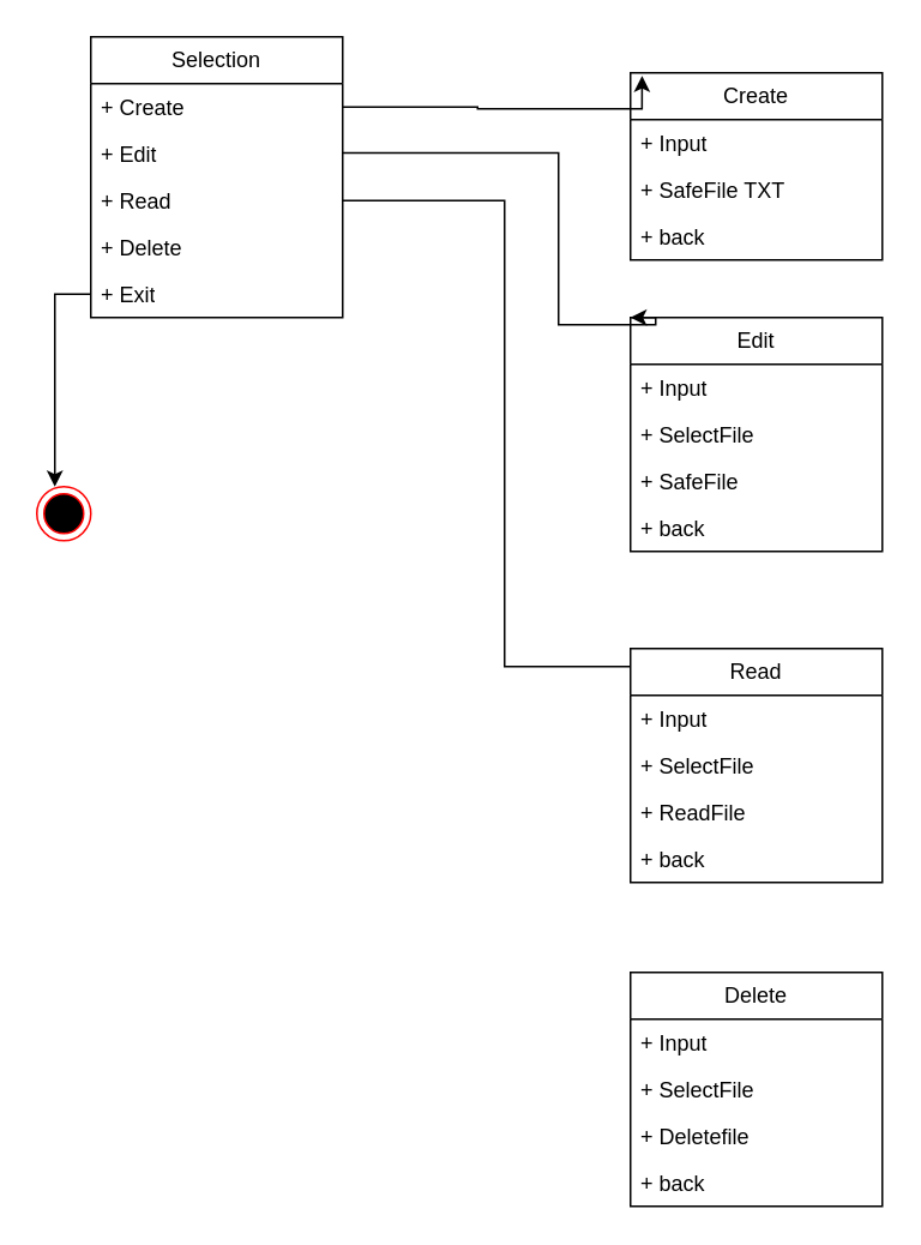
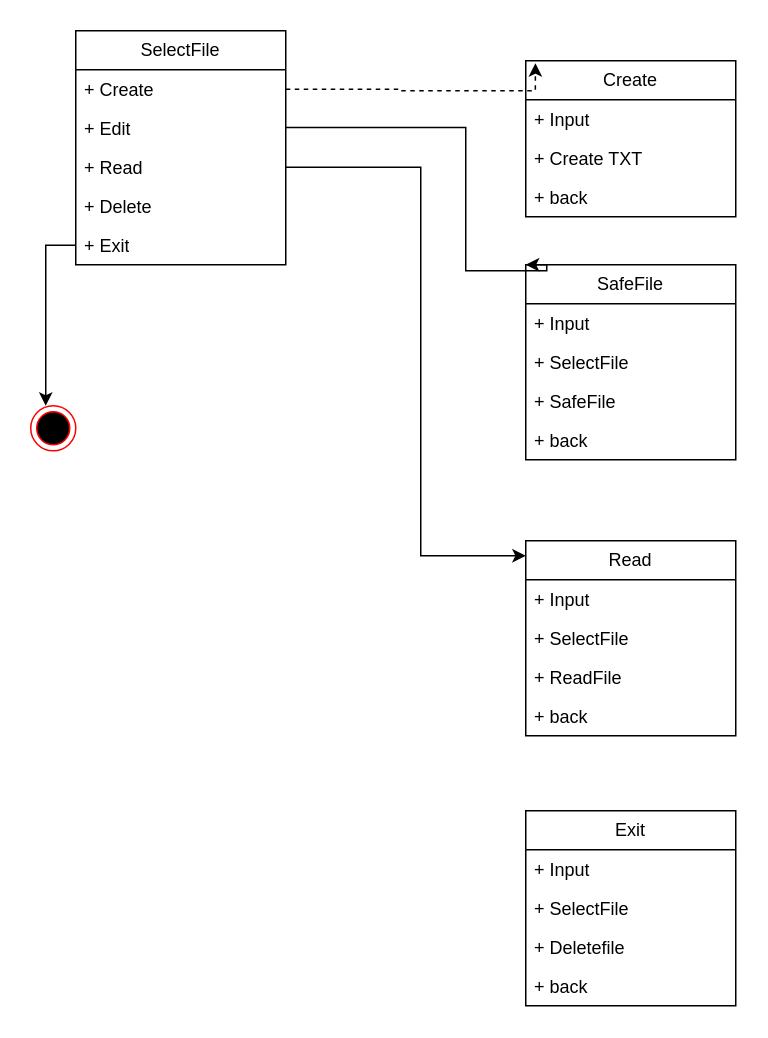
- <mxCell id="2" value="Selection" style="swimlane;fontStyle=0;childLayout=stackLayout;horizontal=1;startSize=26;fillColor=none;horizontalStack=0;resizeParent=1;resizeParentMax=0;resizeLast=0;collapsible=1;marginBottom=0;whiteSpace=wrap;html=1;" vertex="1" parent="1"><mxGeometry x="50" y="20" width="140" height="156" as="geometry" /></mxCell>
+ <mxCell id="2" value="SelectFile" style="swimlane;fontStyle=0;childLayout=stackLayout;horizontal=1;startSize=26;fillColor=none;horizontalStack=0;resizeParent=1;resizeParentMax=0;resizeLast=0;collapsible=1;marginBottom=0;whiteSpace=wrap;html=1;" vertex="1" parent="1"><mxGeometry x="50" y="20" width="140" height="156" as="geometry" /></mxCell>
- <mxCell id="13" style="edgeStyle=orthogonalEdgeStyle;rounded=0;orthogonalLoop=1;jettySize=auto;html=1;entryX=0.046;entryY=0.016;entryDx=0;entryDy=0;entryPerimeter=0;" edge="1" parent="1" source="3" target="9"><mxGeometry relative="1" as="geometry"><mxPoint x="350" y="59" as="targetPoint" /><Array as="points"><mxPoint x="265" y="59" /><mxPoint x="346" y="60" /></Array></mxGeometry></mxCell>
+ <mxCell id="13" style="edgeStyle=orthogonalEdgeStyle;rounded=0;orthogonalLoop=1;jettySize=auto;html=1;entryX=0.046;entryY=0.016;entryDx=0;entryDy=0;entryPerimeter=0;dashed=1;" edge="1" parent="1" source="3" target="9"><mxGeometry relative="1" as="geometry"><mxPoint x="350" y="59" as="targetPoint" /><Array as="points"><mxPoint x="265" y="59" /><mxPoint x="346" y="60" /></Array></mxGeometry></mxCell>
- <mxCell id="11" value="+ SafeFile TXT" style="text;strokeColor=none;fillColor=none;align=left;verticalAlign=top;spacingLeft=4;spacingRight=4;overflow=hidden;rotatable=0;points=[[0,0.5],[1,0.5]];portConstraint=eastwest;whiteSpace=wrap;html=1;" vertex="1" parent="9"><mxGeometry y="52" width="140" height="26" as="geometry" /></mxCell>
+ <mxCell id="11" value="+ Create TXT" style="text;strokeColor=none;fillColor=none;align=left;verticalAlign=top;spacingLeft=4;spacingRight=4;overflow=hidden;rotatable=0;points=[[0,0.5],[1,0.5]];portConstraint=eastwest;whiteSpace=wrap;html=1;" vertex="1" parent="9"><mxGeometry y="52" width="140" height="26" as="geometry" /></mxCell>
- <mxCell id="15" value="Edit" style="swimlane;fontStyle=0;childLayout=stackLayout;horizontal=1;startSize=26;fillColor=none;horizontalStack=0;resizeParent=1;resizeParentMax=0;resizeLast=0;collapsible=1;marginBottom=0;whiteSpace=wrap;html=1;" vertex="1" parent="1"><mxGeometry x="350" y="176" width="140" height="130" as="geometry" /></mxCell>
+ <mxCell id="15" value="SafeFile" style="swimlane;fontStyle=0;childLayout=stackLayout;horizontal=1;startSize=26;fillColor=none;horizontalStack=0;resizeParent=1;resizeParentMax=0;resizeLast=0;collapsible=1;marginBottom=0;whiteSpace=wrap;html=1;" vertex="1" parent="1"><mxGeometry x="350" y="176" width="140" height="130" as="geometry" /></mxCell>
- <mxCell id="25" style="edgeStyle=orthogonalEdgeStyle;rounded=0;orthogonalLoop=1;jettySize=auto;html=1;endArrow=none;" edge="1" parent="1" source="5" target="20"><mxGeometry relative="1" as="geometry"><mxPoint x="290" y="370" as="targetPoint" /><Array as="points"><mxPoint x="280" y="111" /><mxPoint x="280" y="370" /></Array></mxGeometry></mxCell>
+ <mxCell id="25" style="edgeStyle=orthogonalEdgeStyle;rounded=0;orthogonalLoop=1;jettySize=auto;html=1;" edge="1" parent="1" source="5" target="20"><mxGeometry relative="1" as="geometry"><mxPoint x="290" y="370" as="targetPoint" /><Array as="points"><mxPoint x="280" y="111" /><mxPoint x="280" y="370" /></Array></mxGeometry></mxCell>
- <mxCell id="26" value="Delete" style="swimlane;fontStyle=0;childLayout=stackLayout;horizontal=1;startSize=26;fillColor=none;horizontalStack=0;resizeParent=1;resizeParentMax=0;resizeLast=0;collapsible=1;marginBottom=0;whiteSpace=wrap;html=1;" vertex="1" parent="1"><mxGeometry x="350" y="540" width="140" height="130" as="geometry" /></mxCell>
+ <mxCell id="26" value="Exit" style="swimlane;fontStyle=0;childLayout=stackLayout;horizontal=1;startSize=26;fillColor=none;horizontalStack=0;resizeParent=1;resizeParentMax=0;resizeLast=0;collapsible=1;marginBottom=0;whiteSpace=wrap;html=1;" vertex="1" parent="1"><mxGeometry x="350" y="540" width="140" height="130" as="geometry" /></mxCell>
